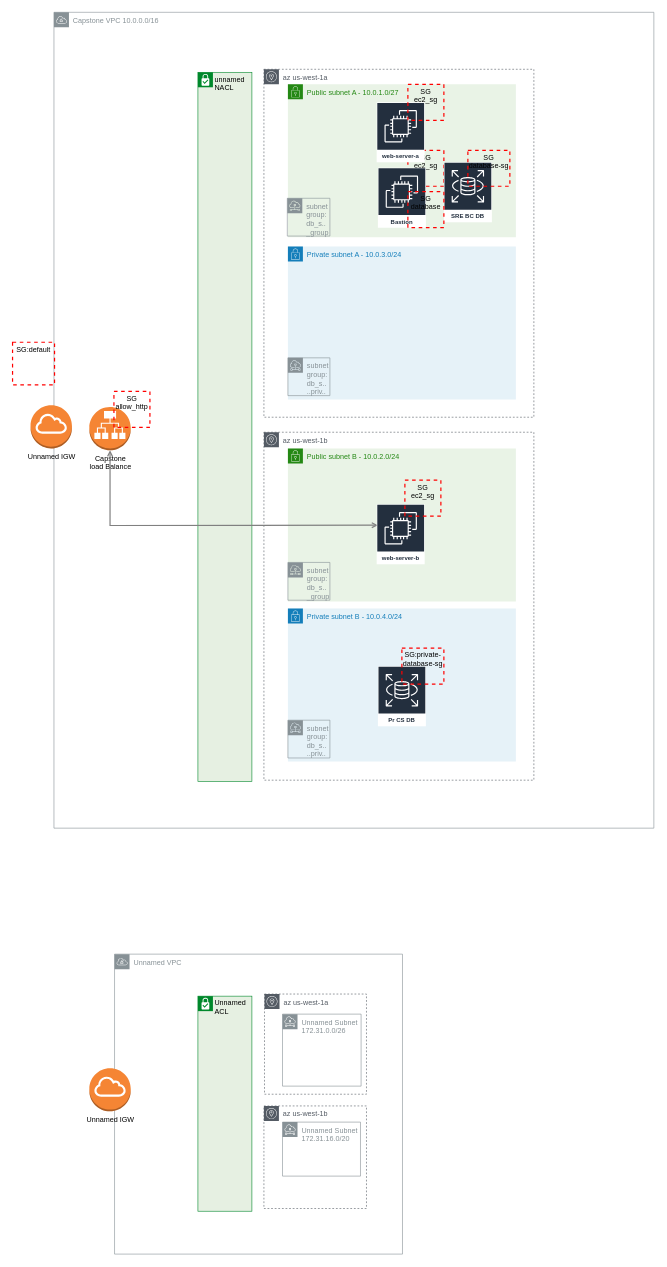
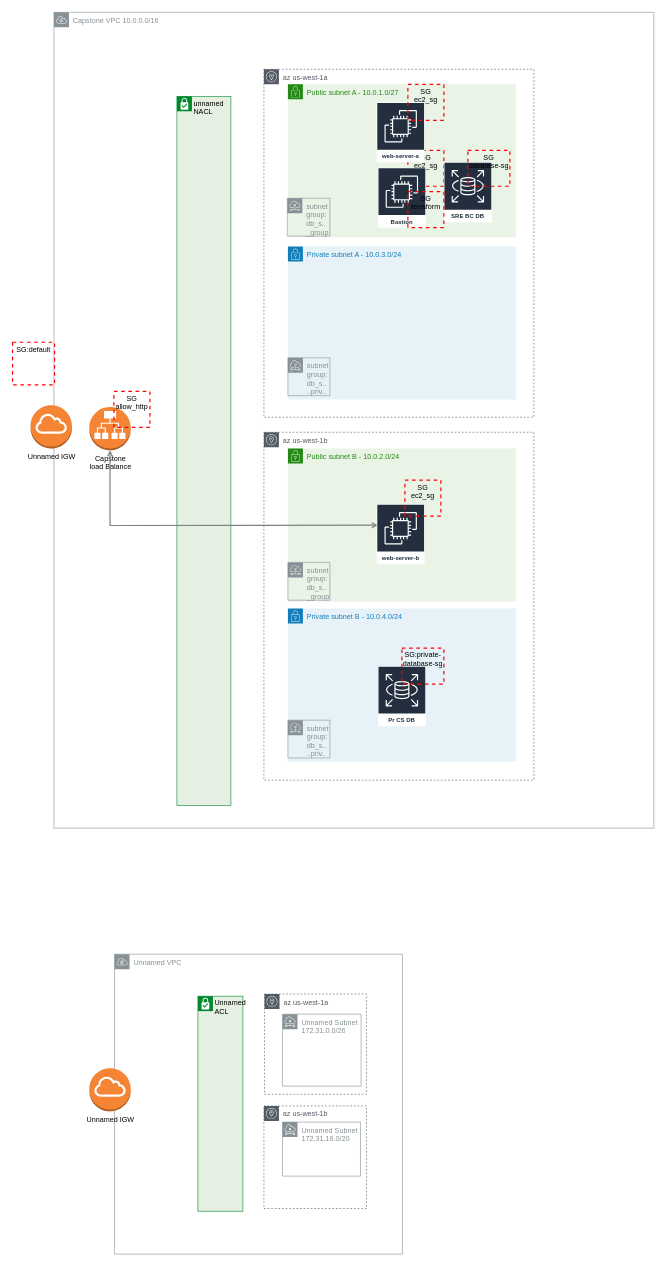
- <mxCell id="36" value="SG&lt;br&gt;database" style="fontStyle=0;verticalAlign=top;align=center;spacingTop=-2;fillColor=none;rounded=0;whiteSpace=wrap;html=1;strokeColor=#FF0000;strokeWidth=2;dashed=1;container=1;collapsible=0;expand=0;recursiveResize=0;" parent="1" vertex="1"><mxGeometry x="679" y="319" width="60" height="60" as="geometry" /></mxCell>
+ <mxCell id="36" value="SG&lt;br&gt;terraform" style="fontStyle=0;verticalAlign=top;align=center;spacingTop=-2;fillColor=none;rounded=0;whiteSpace=wrap;html=1;strokeColor=#FF0000;strokeWidth=2;dashed=1;container=1;collapsible=0;expand=0;recursiveResize=0;" parent="1" vertex="1"><mxGeometry x="679" y="319" width="60" height="60" as="geometry" /></mxCell>
- <mxCell id="12" value="unnamed &lt;br&gt;NACL" style="shape=mxgraph.ibm.box;prType=subnet;fontStyle=0;verticalAlign=top;align=left;spacingLeft=32;spacingTop=4;fillColor=#E6F0E2;rounded=0;whiteSpace=wrap;html=1;strokeColor=#00882B;strokeWidth=1;dashed=0;container=1;spacing=-4;collapsible=0;expand=0;recursiveResize=0;" parent="1" vertex="1"><mxGeometry x="329" y="120" width="90" height="1182" as="geometry" /></mxCell>
+ <mxCell id="12" value="unnamed &lt;br&gt;NACL" style="shape=mxgraph.ibm.box;prType=subnet;fontStyle=0;verticalAlign=top;align=left;spacingLeft=32;spacingTop=4;fillColor=#E6F0E2;rounded=0;whiteSpace=wrap;html=1;strokeColor=#00882B;strokeWidth=1;dashed=0;container=1;spacing=-4;collapsible=0;expand=0;recursiveResize=0;" parent="1" vertex="1"><mxGeometry x="294" y="160" width="90" height="1182" as="geometry" /></mxCell>
- <mxCell id="24" value="Unnamed ACL" style="shape=mxgraph.ibm.box;prType=subnet;fontStyle=0;verticalAlign=top;align=left;spacingLeft=32;spacingTop=4;fillColor=#E6F0E2;rounded=0;whiteSpace=wrap;html=1;strokeColor=#00882B;strokeWidth=1;dashed=0;container=1;spacing=-4;collapsible=0;expand=0;recursiveResize=0;" parent="1" vertex="1"><mxGeometry x="329" y="1660" width="90" height="358.5" as="geometry" /></mxCell>
+ <mxCell id="24" value="Unnamed ACL" style="shape=mxgraph.ibm.box;prType=subnet;fontStyle=0;verticalAlign=top;align=left;spacingLeft=32;spacingTop=4;fillColor=#E6F0E2;rounded=0;whiteSpace=wrap;html=1;strokeColor=#00882B;strokeWidth=1;dashed=0;container=1;spacing=-4;collapsible=0;expand=0;recursiveResize=0;" parent="1" vertex="1"><mxGeometry x="329" y="1660" width="75" height="358.5" as="geometry" /></mxCell>
